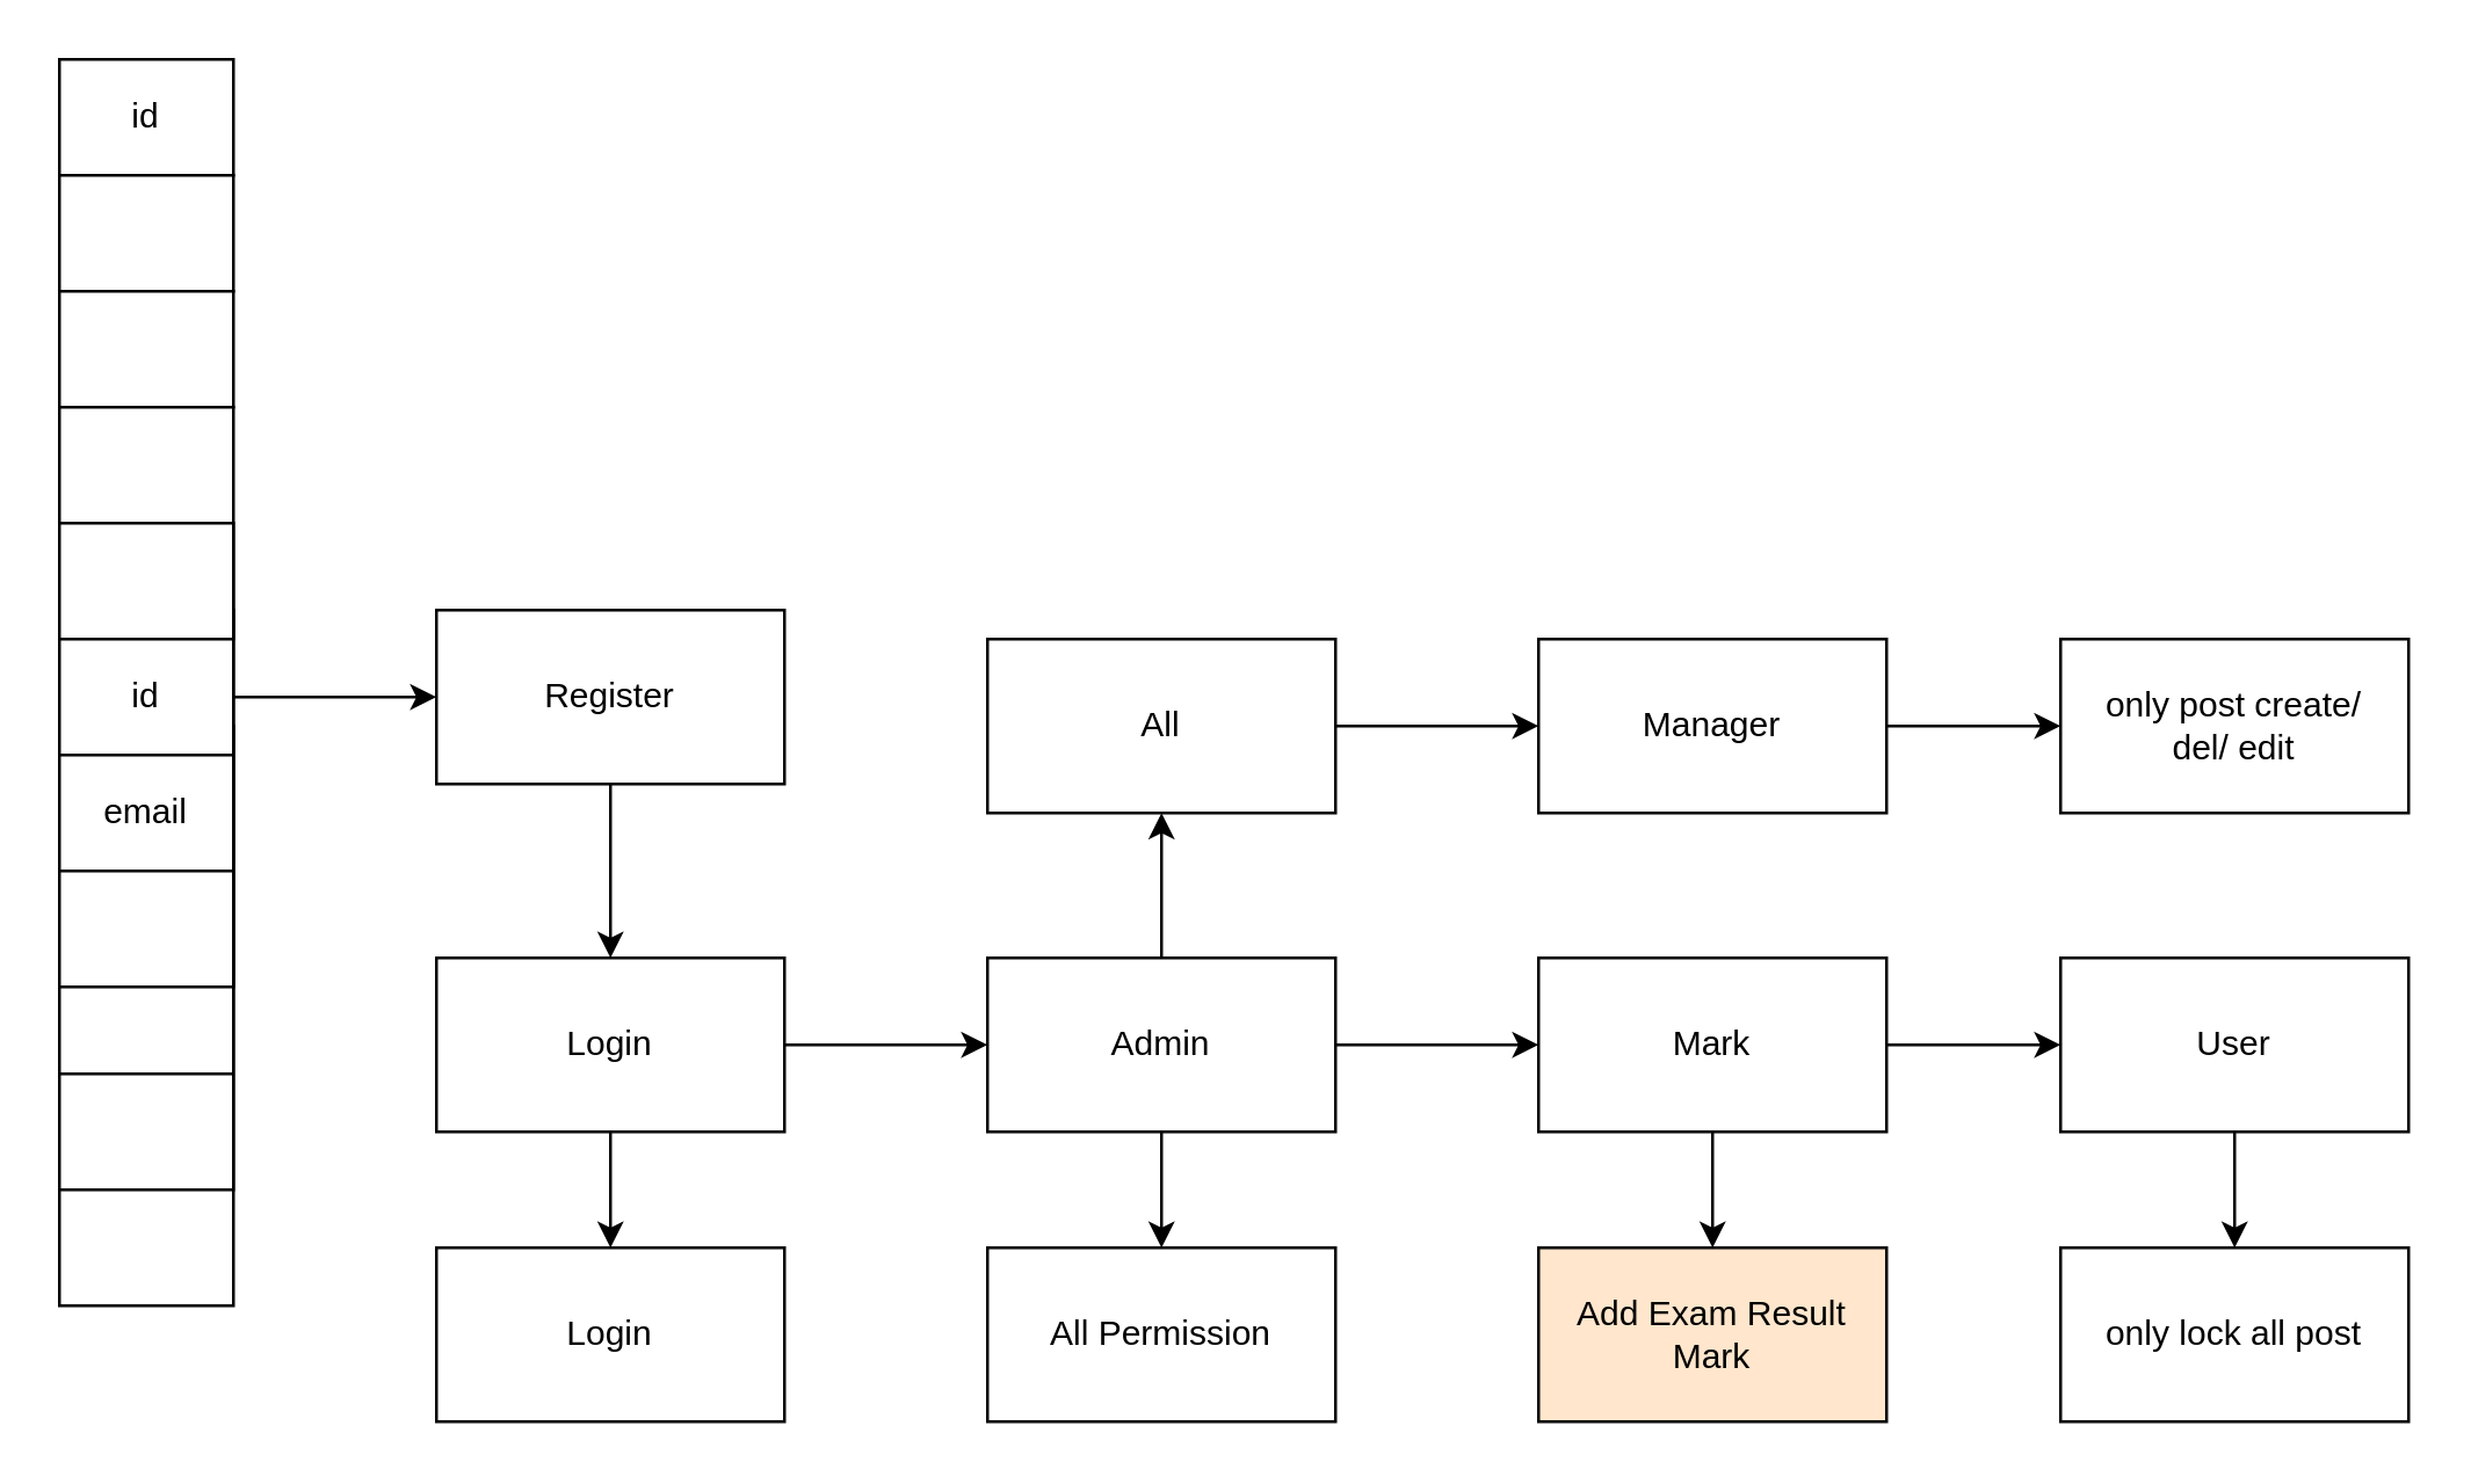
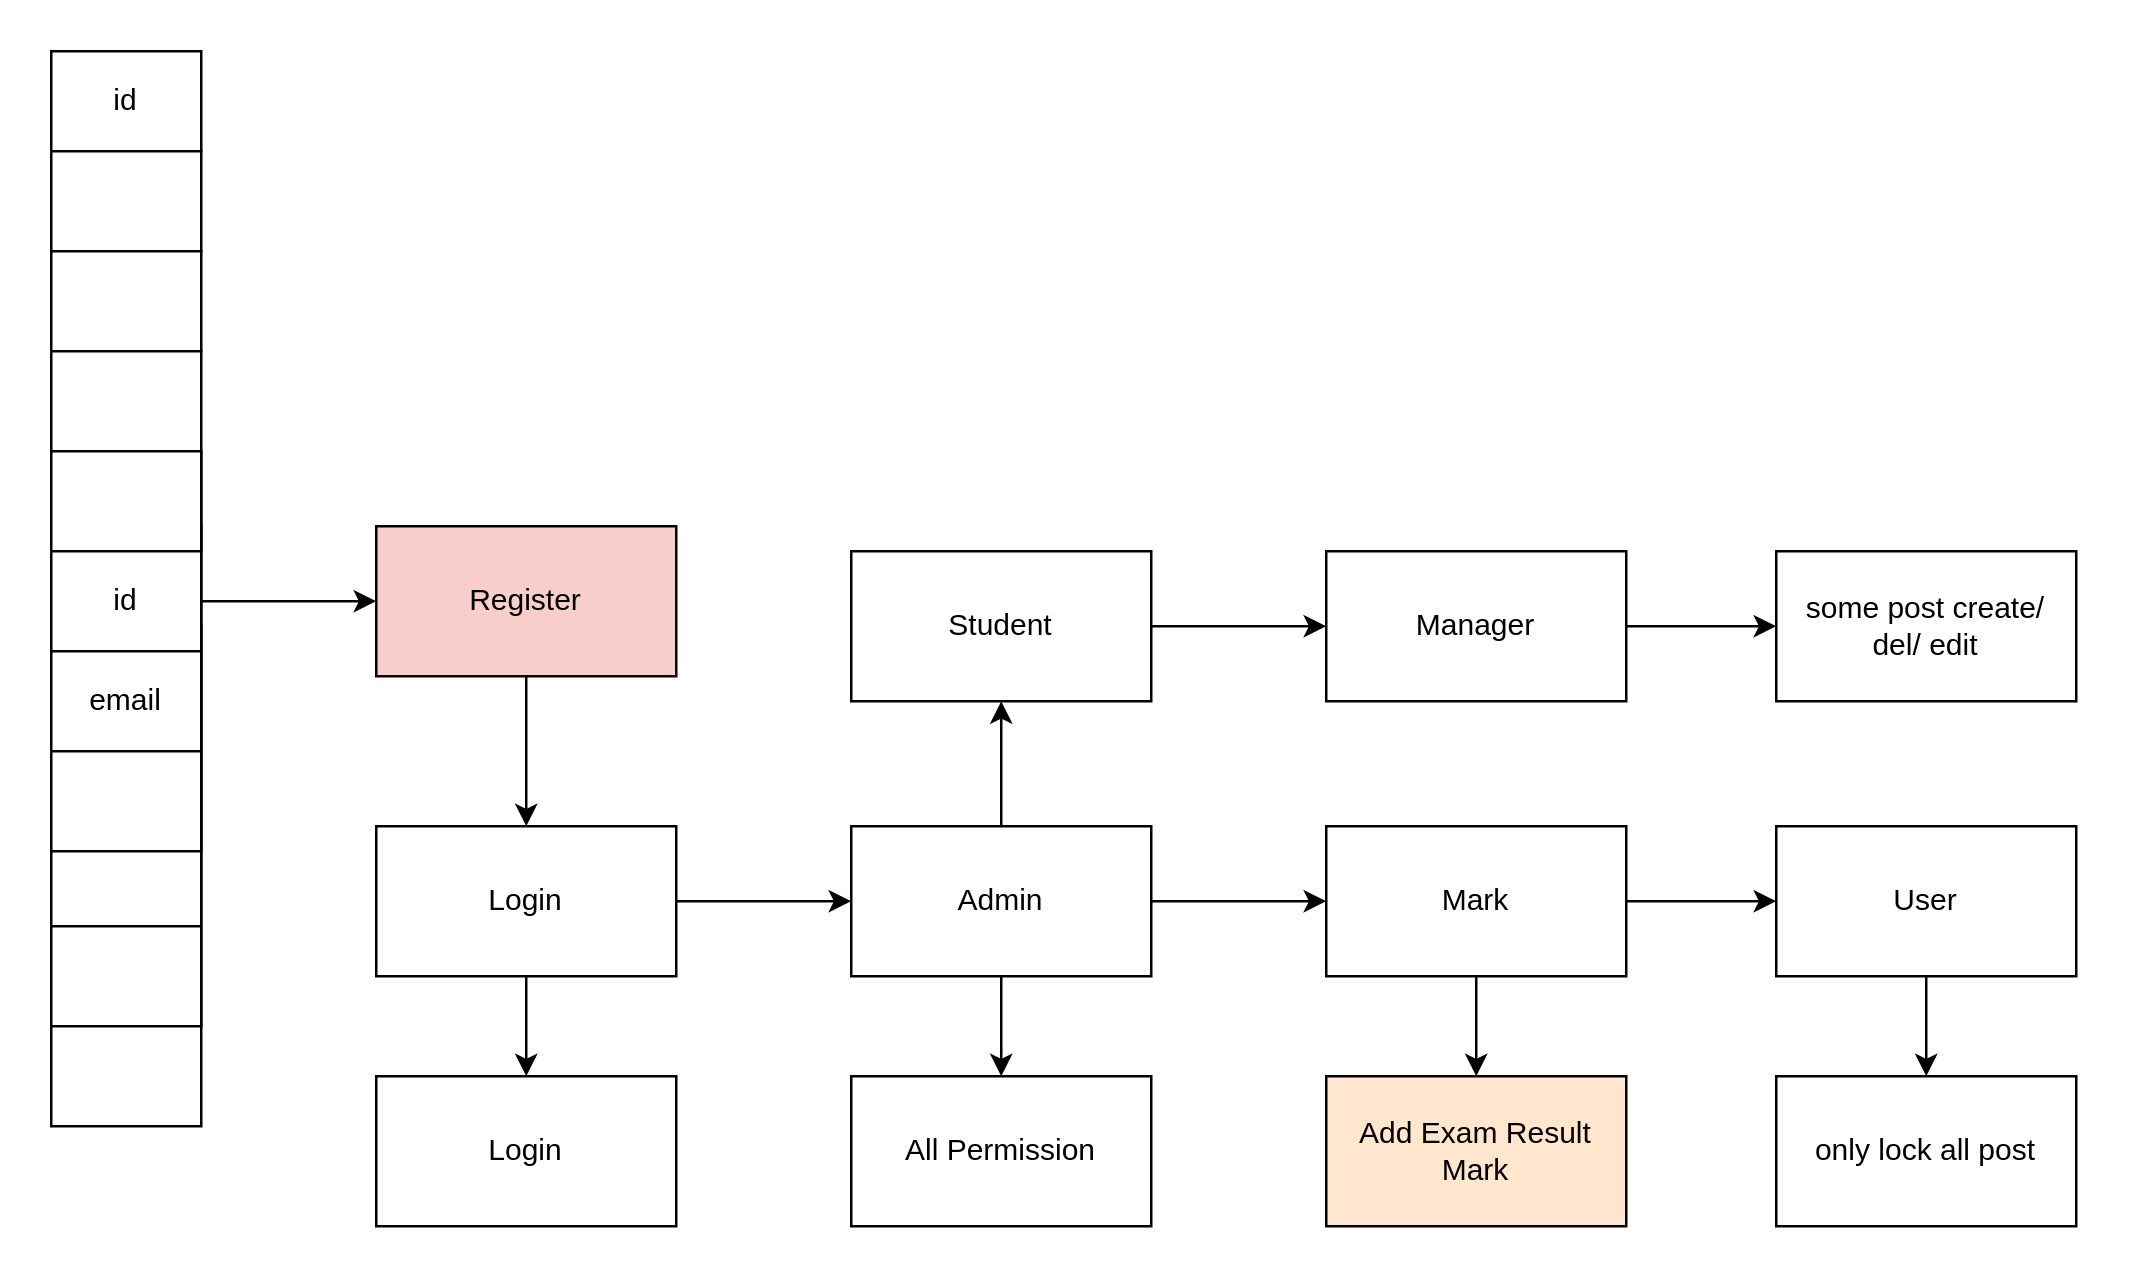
- <mxCell id="27" value="Register" style="rounded=0;whiteSpace=wrap;html=1;" vertex="1" parent="1"><mxGeometry x="150" y="210" width="120" height="60" as="geometry" /></mxCell>
+ <mxCell id="27" value="Register" style="rounded=0;whiteSpace=wrap;html=1;fillColor=#f8cecc;" vertex="1" parent="1"><mxGeometry x="150" y="210" width="120" height="60" as="geometry" /></mxCell>
- <mxCell id="36" value="All" style="rounded=0;whiteSpace=wrap;html=1;" vertex="1" parent="1"><mxGeometry x="340" y="220" width="120" height="60" as="geometry" /></mxCell>
+ <mxCell id="36" value="Student" style="rounded=0;whiteSpace=wrap;html=1;" vertex="1" parent="1"><mxGeometry x="340" y="220" width="120" height="60" as="geometry" /></mxCell>
- <mxCell id="48" value="only post create/&lt;br&gt;del/ edit" style="rounded=0;whiteSpace=wrap;html=1;" vertex="1" parent="1"><mxGeometry x="710" y="220" width="120" height="60" as="geometry" /></mxCell>
+ <mxCell id="48" value="some post create/&lt;br&gt;del/ edit" style="rounded=0;whiteSpace=wrap;html=1;" vertex="1" parent="1"><mxGeometry x="710" y="220" width="120" height="60" as="geometry" /></mxCell>
